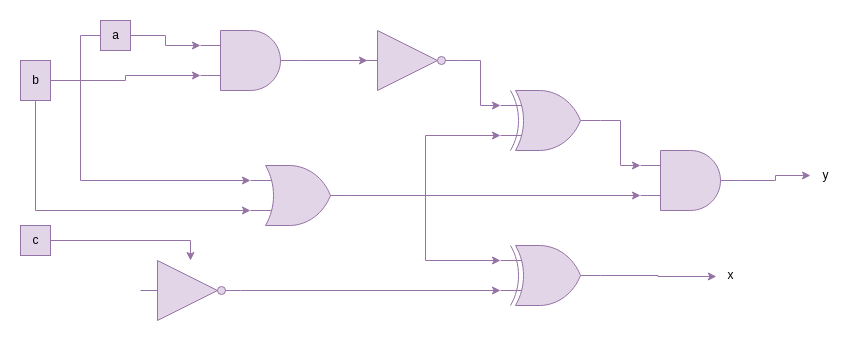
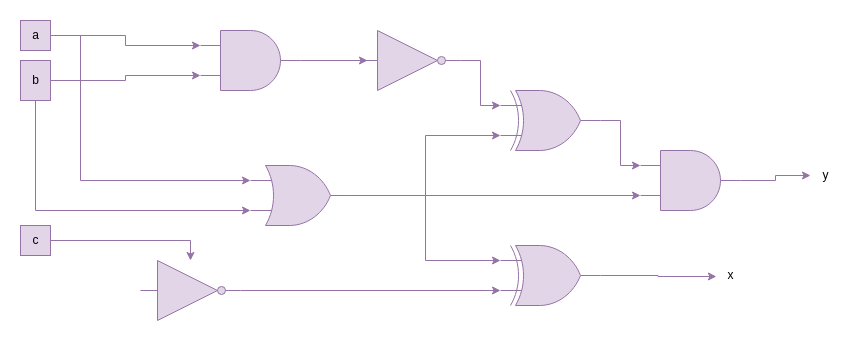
- <mxCell id="5" value="a" style="text;align=center;verticalAlign=middle;resizable=0;points=[];autosize=1;strokeColor=#9673a6;fillColor=#e1d5e7;textShadow=0;labelBorderColor=none;labelBackgroundColor=none;html=1;" vertex="1" parent="1"><mxGeometry x="100" y="20" width="30" height="30" as="geometry" /></mxCell>
+ <mxCell id="5" value="a" style="text;align=center;verticalAlign=middle;resizable=0;points=[];autosize=1;strokeColor=#9673a6;fillColor=#e1d5e7;textShadow=0;labelBorderColor=none;labelBackgroundColor=none;html=1;" vertex="1" parent="1"><mxGeometry x="20" y="20" width="30" height="30" as="geometry" /></mxCell>
